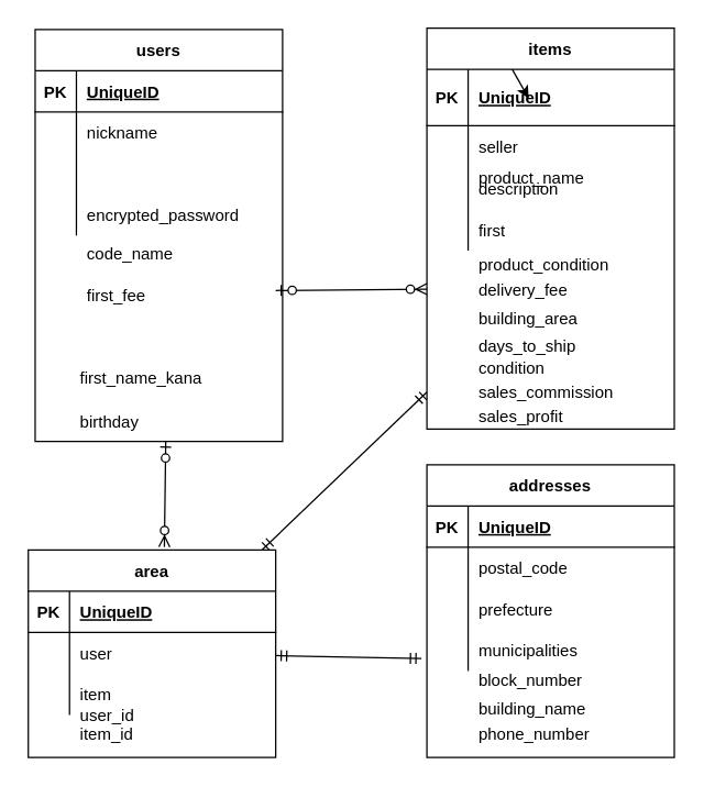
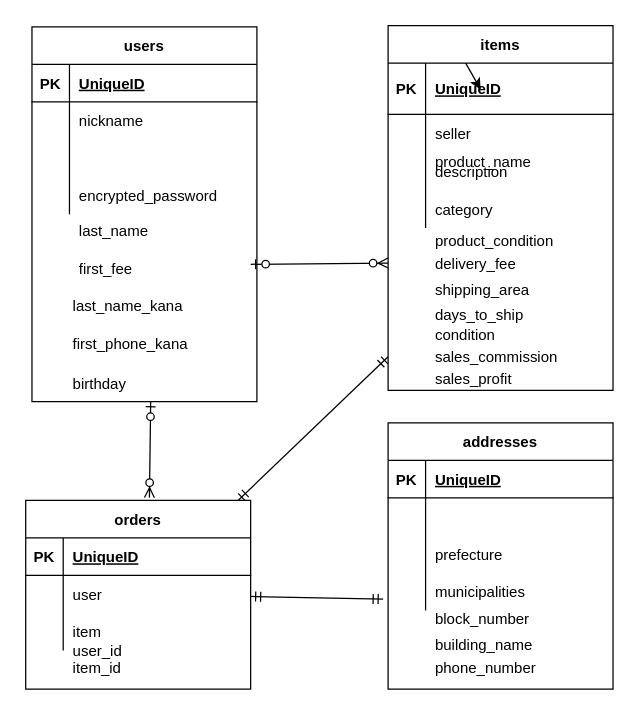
- <mxCell id="27" value="first" style="shape=partialRectangle;connectable=0;fillColor=none;top=0;left=0;bottom=0;right=0;align=left;spacingLeft=6;overflow=hidden;" vertex="1" parent="25"><mxGeometry x="30" width="150" height="30" as="geometry" /></mxCell>
+ <mxCell id="27" value="category" style="shape=partialRectangle;connectable=0;fillColor=none;top=0;left=0;bottom=0;right=0;align=left;spacingLeft=6;overflow=hidden;" vertex="1" parent="25"><mxGeometry x="30" width="150" height="30" as="geometry" /></mxCell>
- <mxCell id="28" value="code_name" style="shape=partialRectangle;connectable=0;fillColor=none;top=0;left=0;bottom=0;right=0;align=left;spacingLeft=6;overflow=hidden;" vertex="1" parent="1"><mxGeometry x="55" y="169" width="150" height="30" as="geometry" /></mxCell>
+ <mxCell id="28" value="last_name" style="shape=partialRectangle;connectable=0;fillColor=none;top=0;left=0;bottom=0;right=0;align=left;spacingLeft=6;overflow=hidden;" vertex="1" parent="1"><mxGeometry x="55" y="169" width="150" height="30" as="geometry" /></mxCell>
- <mxCell id="41" value="building_area" style="shape=partialRectangle;connectable=0;fillColor=none;top=0;left=0;bottom=0;right=0;align=left;spacingLeft=6;overflow=hidden;" vertex="1" parent="39"><mxGeometry x="30" width="150" height="30" as="geometry" /></mxCell>
+ <mxCell id="41" value="shipping_area" style="shape=partialRectangle;connectable=0;fillColor=none;top=0;left=0;bottom=0;right=0;align=left;spacingLeft=6;overflow=hidden;" vertex="1" parent="39"><mxGeometry x="30" width="150" height="30" as="geometry" /></mxCell>
+ <mxCell id="30" value="last_name_kana" style="shape=partialRectangle;connectable=0;fillColor=none;top=0;left=0;bottom=0;right=0;align=left;spacingLeft=6;overflow=hidden;" vertex="1" parent="1"><mxGeometry x="50" y="229" width="150" height="30" as="geometry" /></mxCell>
- <mxCell id="31" value="first_name_kana" style="shape=partialRectangle;connectable=0;fillColor=none;top=0;left=0;bottom=0;right=0;align=left;spacingLeft=6;overflow=hidden;" vertex="1" parent="1"><mxGeometry x="50" y="259" width="150" height="30" as="geometry" /></mxCell>
+ <mxCell id="31" value="first_phone_kana" style="shape=partialRectangle;connectable=0;fillColor=none;top=0;left=0;bottom=0;right=0;align=left;spacingLeft=6;overflow=hidden;" vertex="1" parent="1"><mxGeometry x="50" y="259" width="150" height="30" as="geometry" /></mxCell>
- <mxCell id="70" value="postal_code" style="shape=partialRectangle;connectable=0;fillColor=none;top=0;left=0;bottom=0;right=0;align=left;spacingLeft=6;overflow=hidden;" vertex="1" parent="68"><mxGeometry x="30" width="150" height="30" as="geometry" /></mxCell>
- <mxCell id="54" value="area" style="shape=table;startSize=30;container=1;collapsible=1;childLayout=tableLayout;fixedRows=1;rowLines=0;fontStyle=1;align=center;resizeLast=1;" vertex="1" parent="1"><mxGeometry x="20" y="400" width="180" height="151" as="geometry" /></mxCell>
+ <mxCell id="54" value="orders" style="shape=table;startSize=30;container=1;collapsible=1;childLayout=tableLayout;fixedRows=1;rowLines=0;fontStyle=1;align=center;resizeLast=1;" vertex="1" parent="1"><mxGeometry x="20" y="400" width="180" height="151" as="geometry" /></mxCell>
